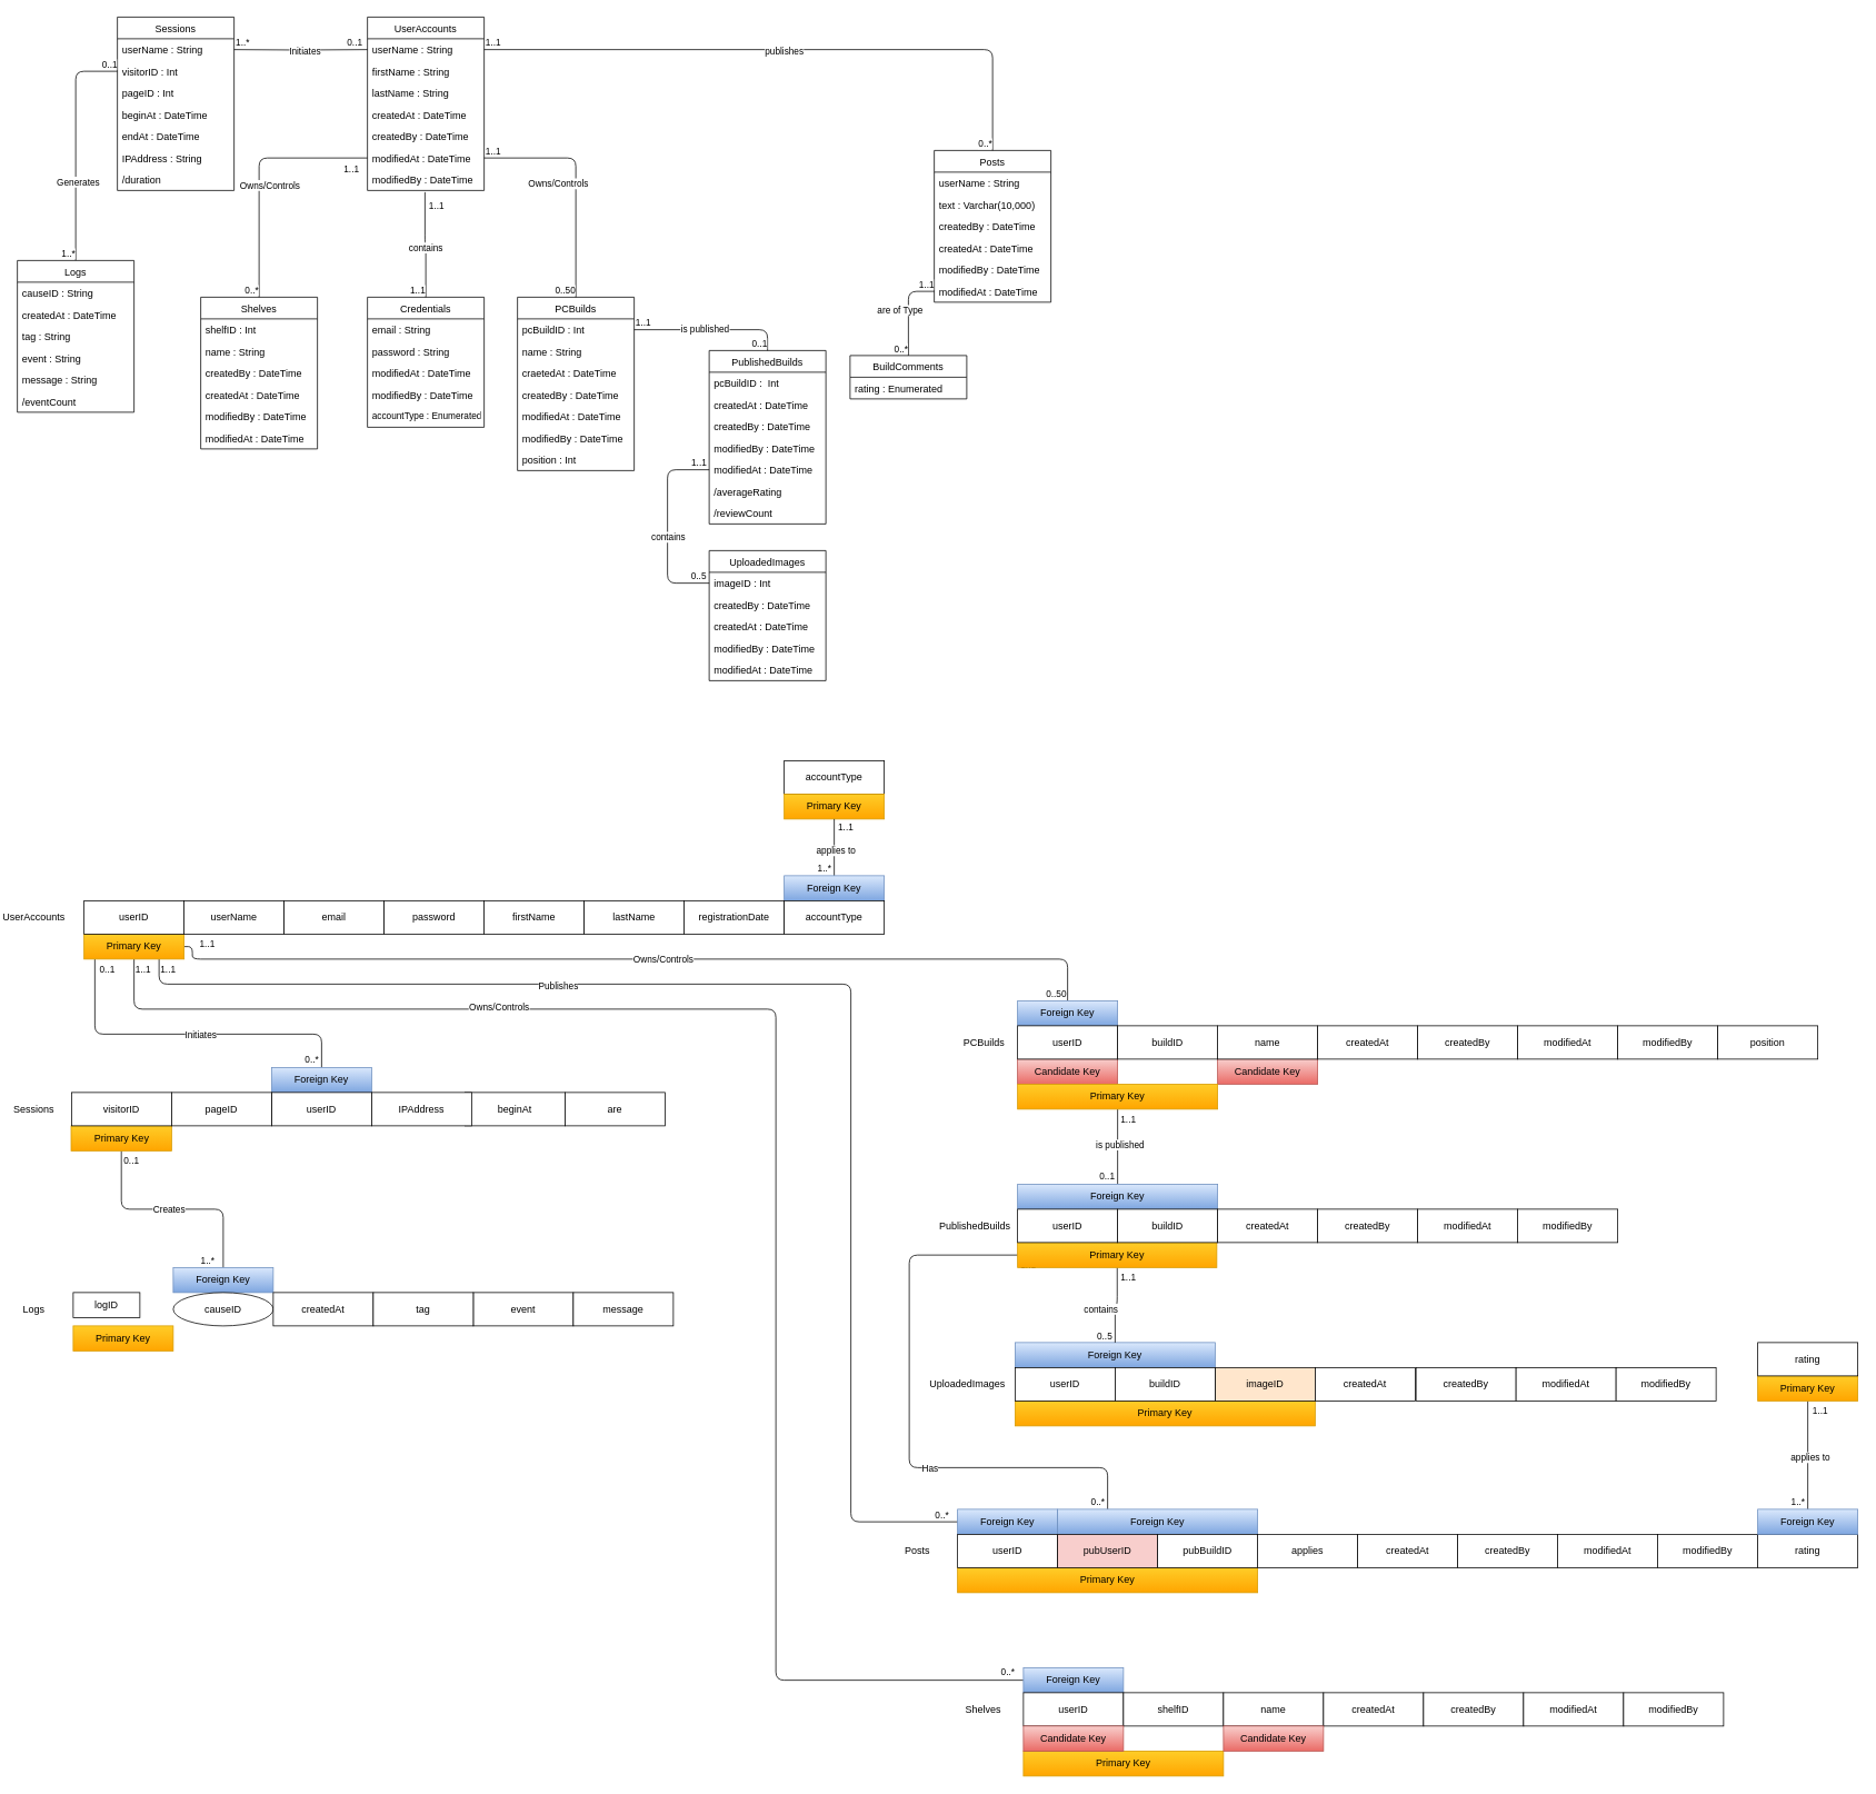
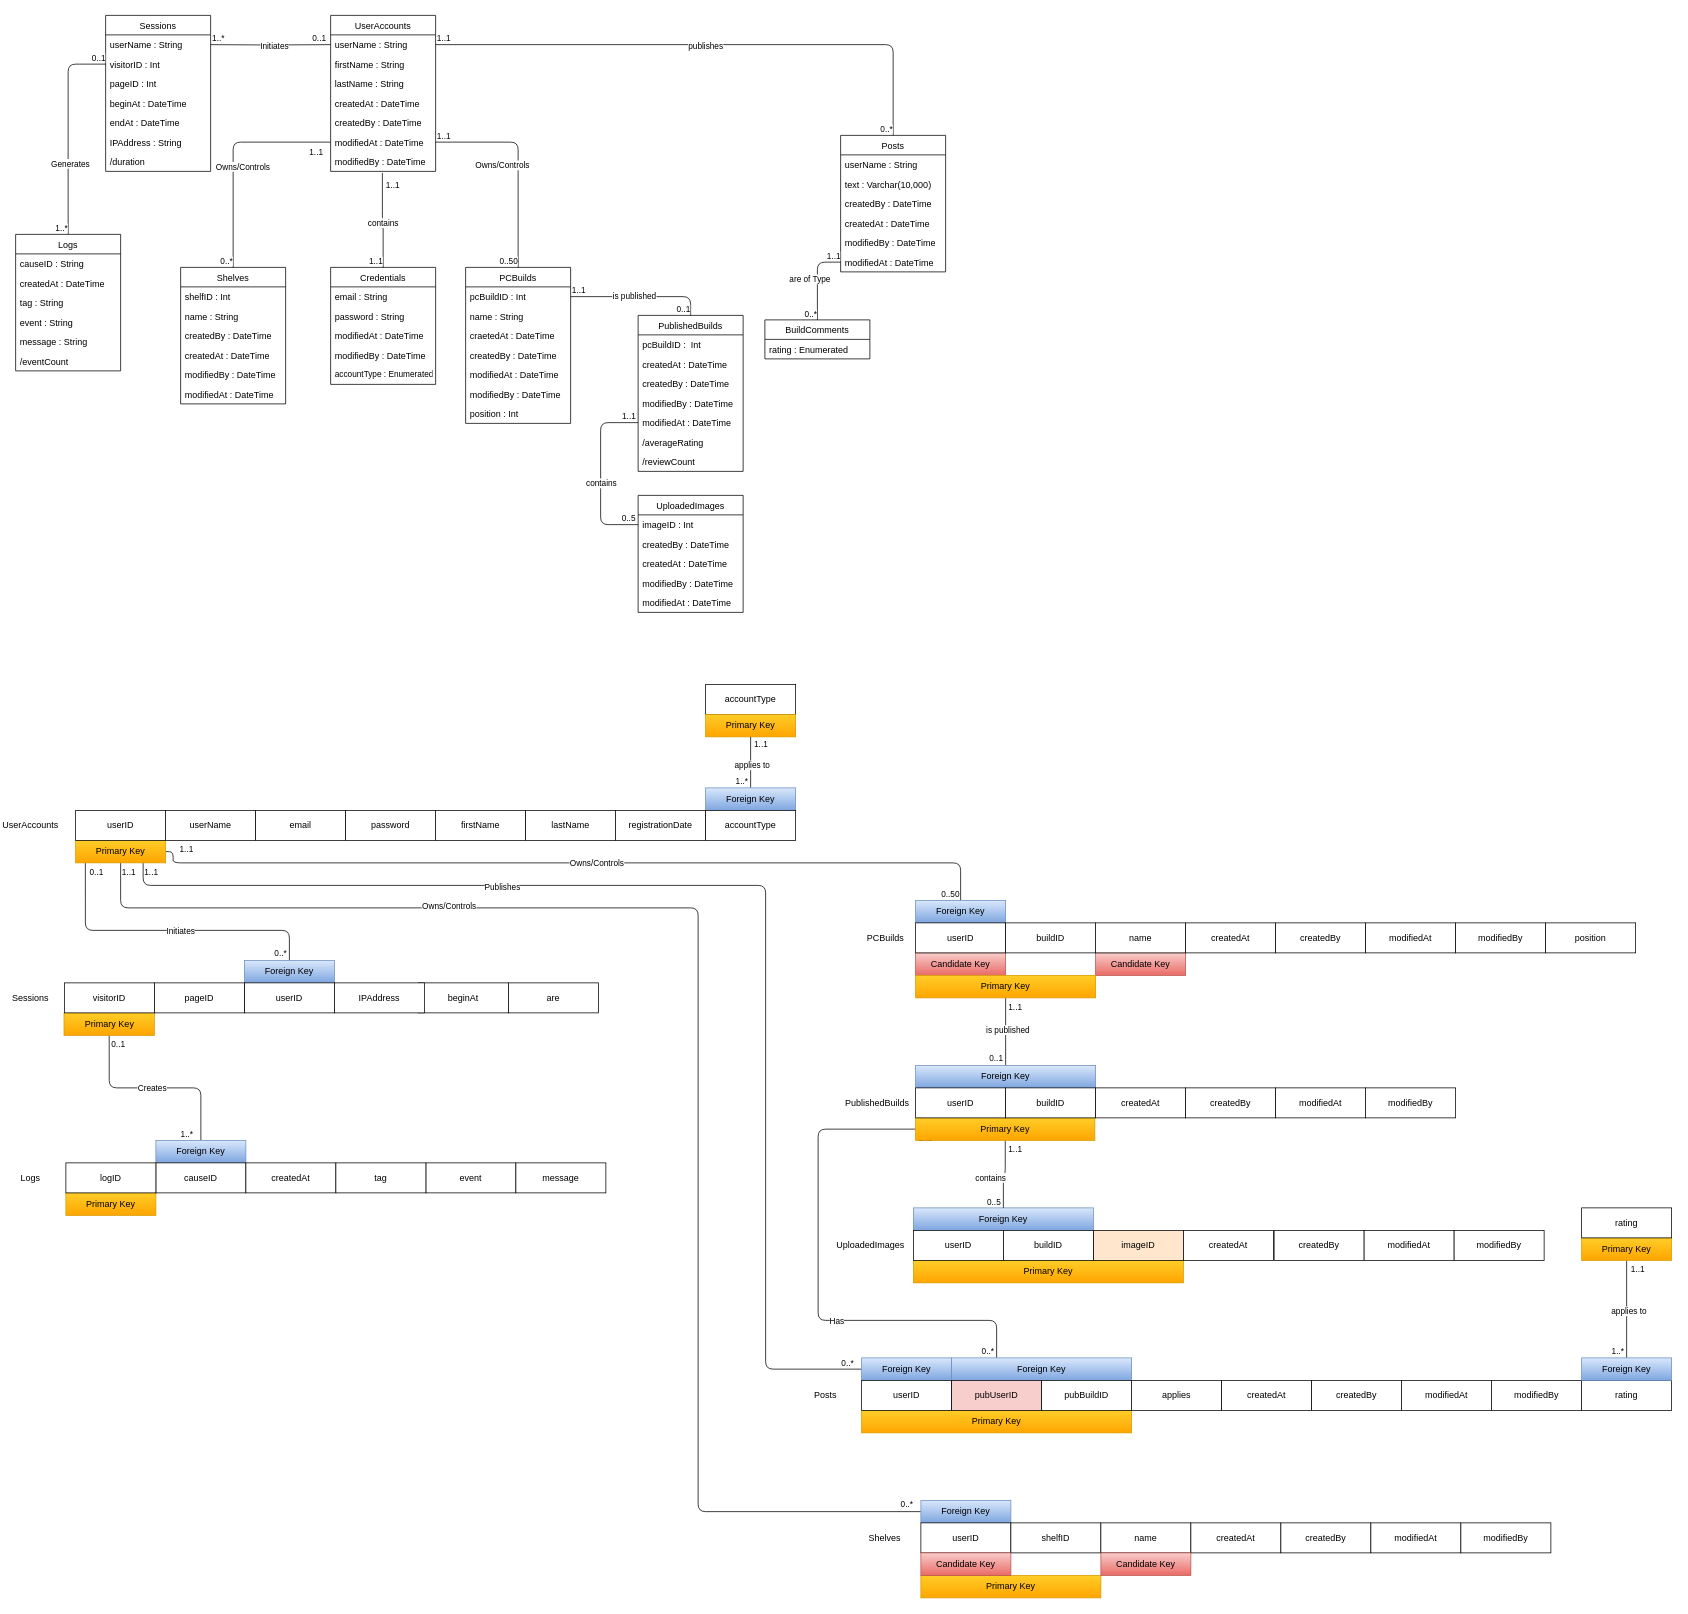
- <mxCell id="174" value="logID" style="rounded=0;whiteSpace=wrap;html=1;" parent="165" vertex="1"><mxGeometry x="67" y="30" width="80" height="30" as="geometry" /></mxCell>
+ <mxCell id="174" value="logID" style="rounded=0;whiteSpace=wrap;html=1;" parent="165" vertex="1"><mxGeometry x="67" y="30" width="120" height="40" as="geometry" /></mxCell>
- <mxCell id="168" value="causeID" style="ellipse;whiteSpace=wrap;html=1;" parent="165" vertex="1"><mxGeometry x="187" y="30" width="120" height="40" as="geometry" /></mxCell>
+ <mxCell id="168" value="causeID" style="rounded=0;whiteSpace=wrap;html=1;" parent="165" vertex="1"><mxGeometry x="187" y="30" width="120" height="40" as="geometry" /></mxCell>
